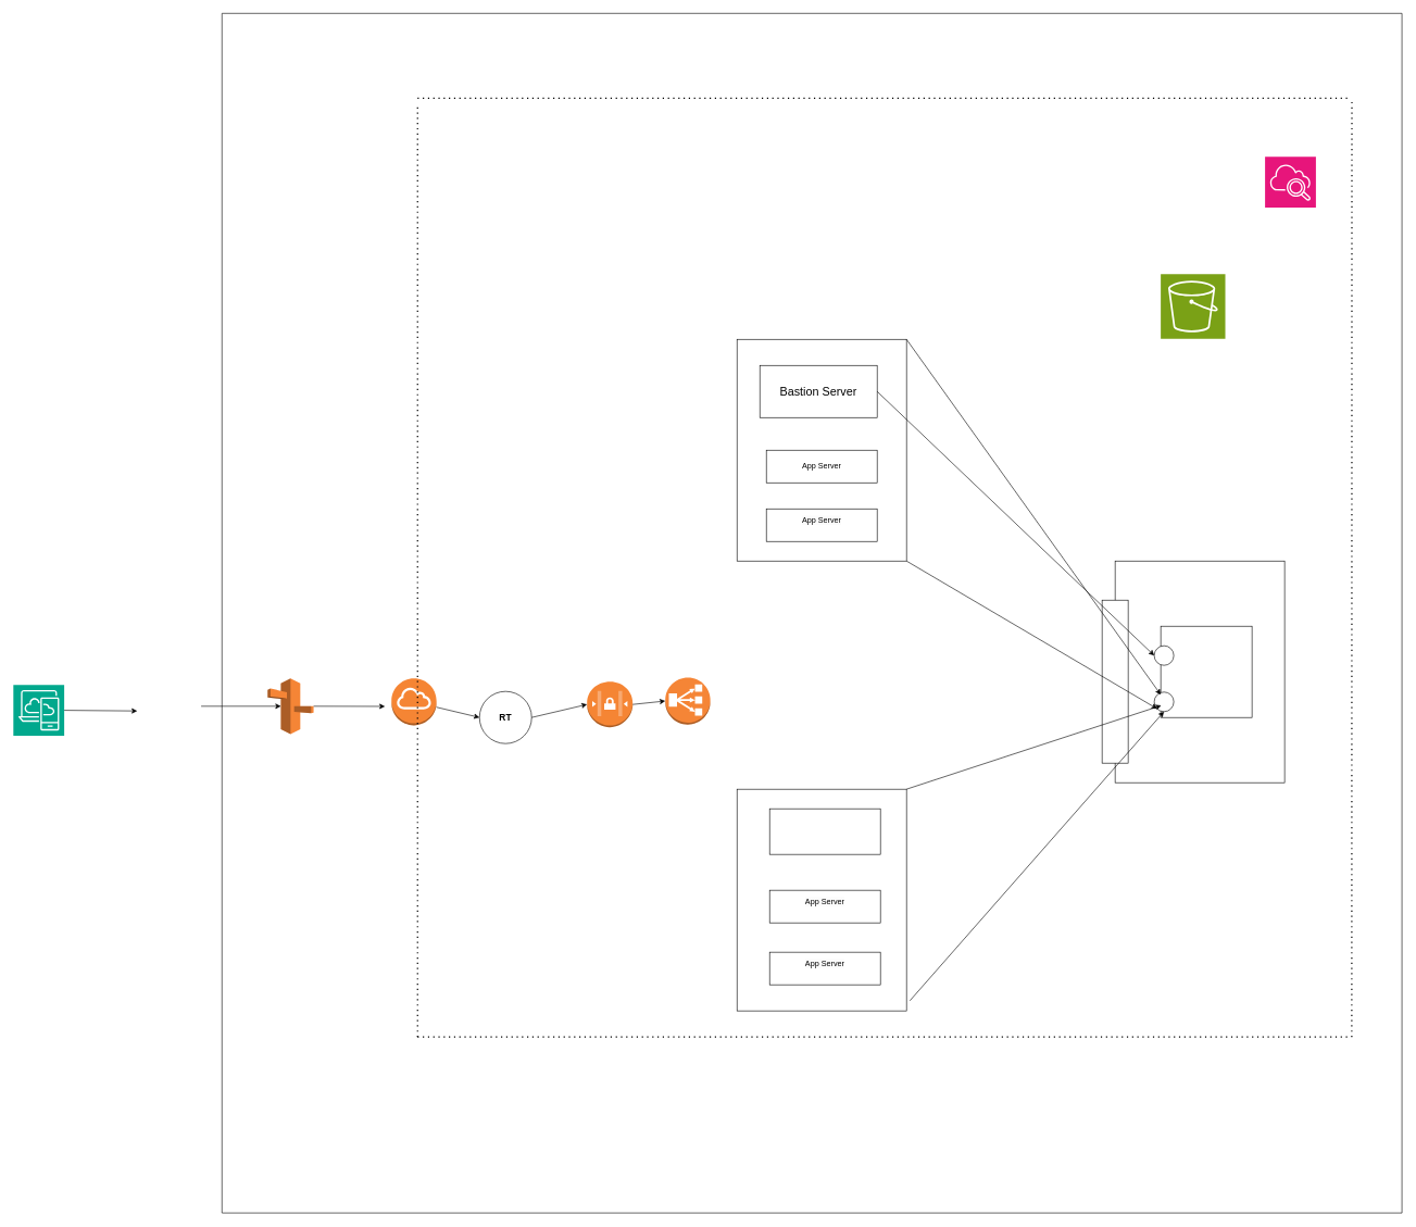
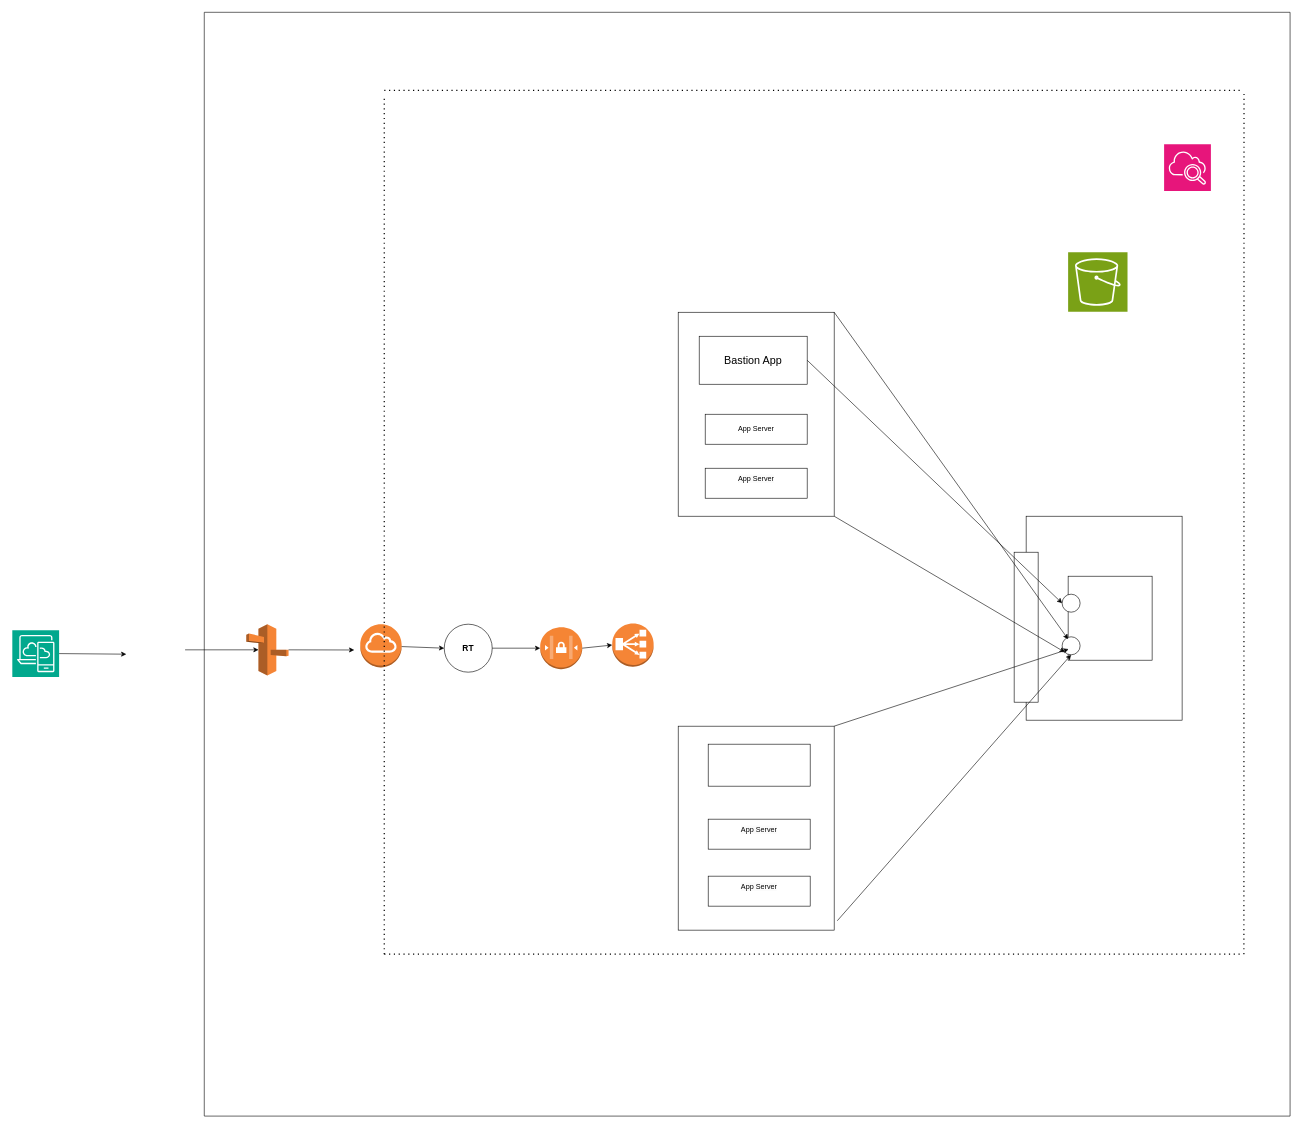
- <mxCell id="18" value="&lt;font style=&quot;font-size: 18px;&quot;&gt;Bastion Server&lt;/font&gt;" style="rounded=0;whiteSpace=wrap;html=1;" vertex="1" parent="1"><mxGeometry x="1165" y="560" width="180" height="80" as="geometry" /></mxCell>
+ <mxCell id="18" value="&lt;font style=&quot;font-size: 18px;&quot;&gt;Bastion App&lt;/font&gt;" style="rounded=0;whiteSpace=wrap;html=1;" vertex="1" parent="1"><mxGeometry x="1165" y="560" width="180" height="80" as="geometry" /></mxCell>
- <mxCell id="8" value="&lt;b&gt;&lt;font style=&quot;font-size: 14px;&quot;&gt;RT&lt;/font&gt;&lt;/b&gt;" style="ellipse;whiteSpace=wrap;html=1;aspect=fixed;" vertex="1" parent="1"><mxGeometry x="735" y="1060" width="80" height="80" as="geometry" /></mxCell>
+ <mxCell id="8" value="&lt;b&gt;&lt;font style=&quot;font-size: 14px;&quot;&gt;RT&lt;/font&gt;&lt;/b&gt;" style="ellipse;whiteSpace=wrap;html=1;aspect=fixed;" vertex="1" parent="1"><mxGeometry x="740" y="1040" width="80" height="80" as="geometry" /></mxCell>
